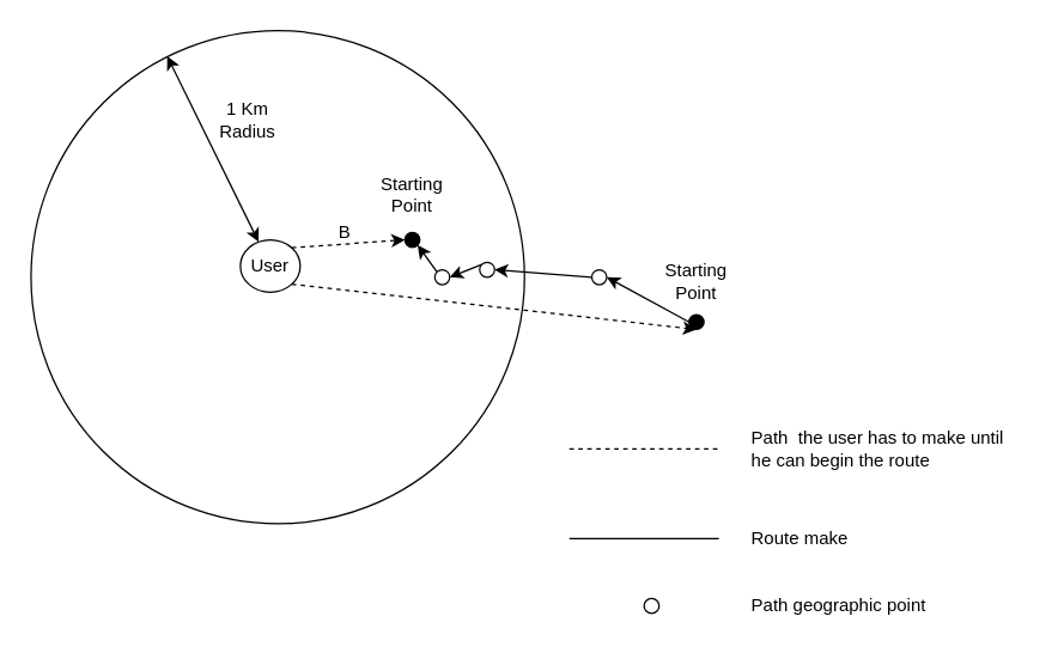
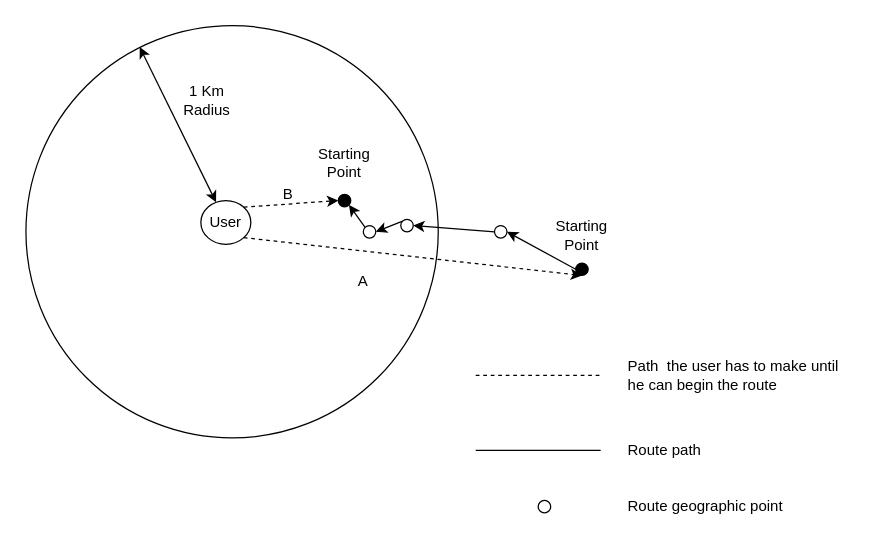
+ <mxCell id="23" value="A" style="text;html=1;strokeColor=none;fillColor=none;align=center;verticalAlign=middle;whiteSpace=wrap;rounded=0;" vertex="1" parent="1"><mxGeometry x="270" y="215" width="40" height="20" as="geometry" /></mxCell>
- <mxCell id="19" value="Route make" style="text;html=1;strokeColor=none;fillColor=none;align=left;verticalAlign=middle;whiteSpace=wrap;rounded=0;" vertex="1" parent="1"><mxGeometry x="500" y="350" width="70" height="20" as="geometry" /></mxCell>
+ <mxCell id="19" value="Route path" style="text;html=1;strokeColor=none;fillColor=none;align=left;verticalAlign=middle;whiteSpace=wrap;rounded=0;" vertex="1" parent="1"><mxGeometry x="500" y="350" width="70" height="20" as="geometry" /></mxCell>
- <mxCell id="21" value="Path geographic point" style="text;html=1;strokeColor=none;fillColor=none;align=left;verticalAlign=middle;whiteSpace=wrap;rounded=0;" vertex="1" parent="1"><mxGeometry x="500" y="395" width="140" height="20" as="geometry" /></mxCell>
+ <mxCell id="21" value="Route geographic point" style="text;html=1;strokeColor=none;fillColor=none;align=left;verticalAlign=middle;whiteSpace=wrap;rounded=0;" vertex="1" parent="1"><mxGeometry x="500" y="395" width="140" height="20" as="geometry" /></mxCell>
